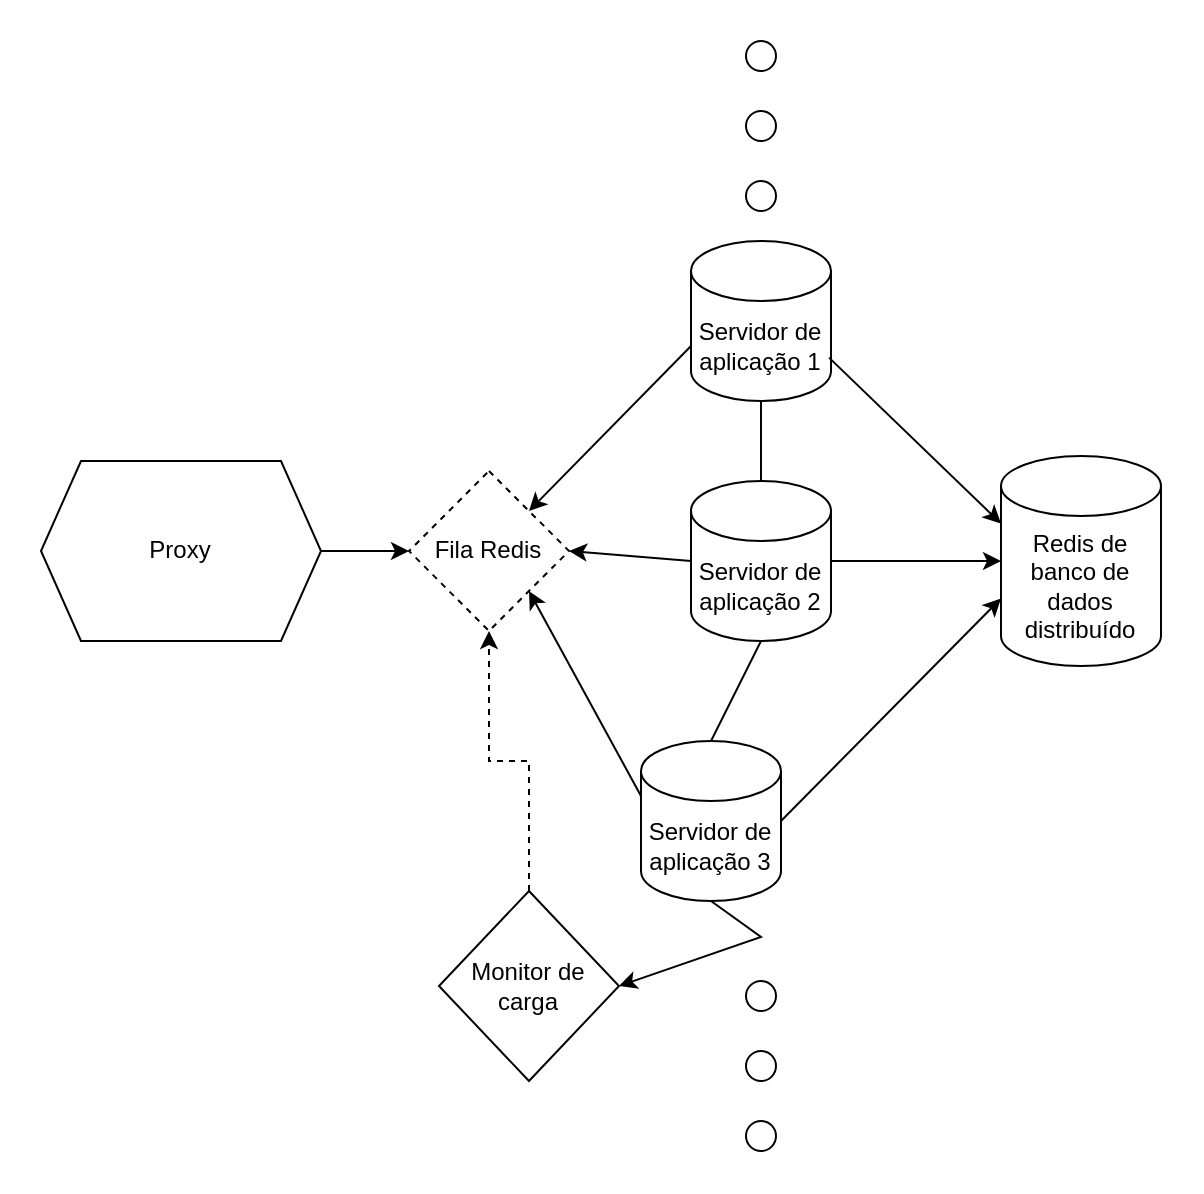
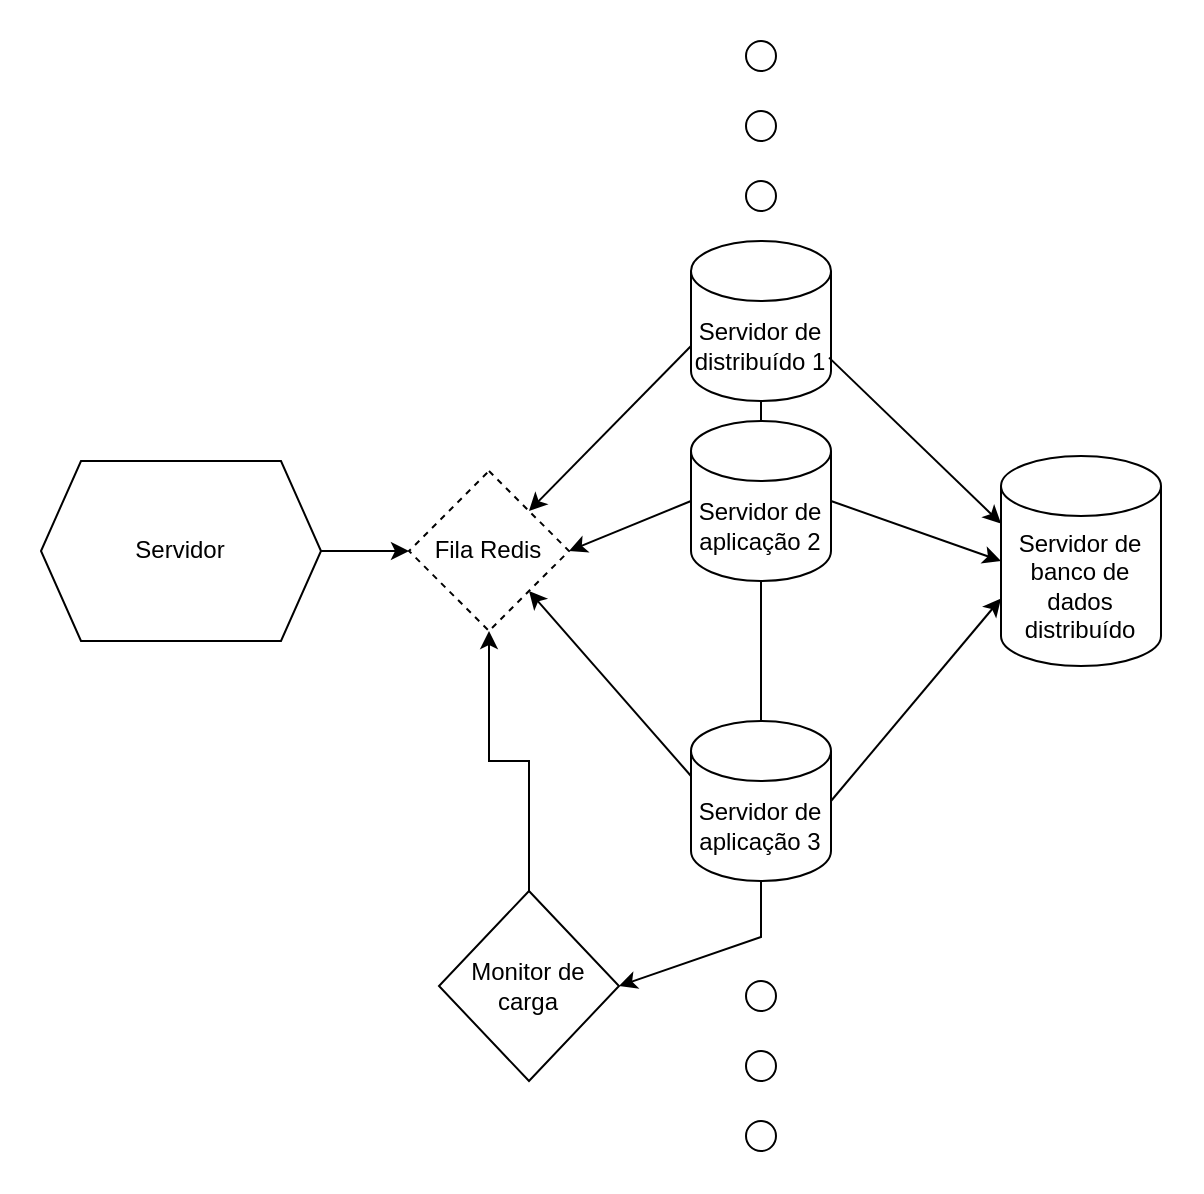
- <mxCell id="3" value="Servidor de aplicação 1" style="shape=cylinder3;whiteSpace=wrap;html=1;boundedLbl=1;backgroundOutline=1;size=15;" vertex="1" parent="1"><mxGeometry x="345" y="120" width="70" height="80" as="geometry" /></mxCell>
+ <mxCell id="3" value="Servidor de distribuído 1" style="shape=cylinder3;whiteSpace=wrap;html=1;boundedLbl=1;backgroundOutline=1;size=15;" vertex="1" parent="1"><mxGeometry x="345" y="120" width="70" height="80" as="geometry" /></mxCell>
- <mxCell id="2" value="Proxy" style="shape=hexagon;perimeter=hexagonPerimeter2;whiteSpace=wrap;html=1;fixedSize=1;" vertex="1" parent="1"><mxGeometry x="20" y="230" width="140" height="90" as="geometry" /></mxCell>
+ <mxCell id="2" value="Servidor" style="shape=hexagon;perimeter=hexagonPerimeter2;whiteSpace=wrap;html=1;fixedSize=1;" vertex="1" parent="1"><mxGeometry x="20" y="230" width="140" height="90" as="geometry" /></mxCell>
- <mxCell id="4" value="Servidor de aplicação 2" style="shape=cylinder3;whiteSpace=wrap;html=1;boundedLbl=1;backgroundOutline=1;size=15;" vertex="1" parent="1"><mxGeometry x="345" y="240" width="70" height="80" as="geometry" /></mxCell>
+ <mxCell id="4" value="Servidor de aplicação 2" style="shape=cylinder3;whiteSpace=wrap;html=1;boundedLbl=1;backgroundOutline=1;size=15;" vertex="1" parent="1"><mxGeometry x="345" y="210" width="70" height="80" as="geometry" /></mxCell>
- <mxCell id="17" value="Redis de banco de dados distribuído" style="shape=cylinder3;whiteSpace=wrap;html=1;boundedLbl=1;backgroundOutline=1;size=15;" vertex="1" parent="1"><mxGeometry x="500" y="227.5" width="80" height="105" as="geometry" /></mxCell>
+ <mxCell id="17" value="Servidor de banco de dados distribuído" style="shape=cylinder3;whiteSpace=wrap;html=1;boundedLbl=1;backgroundOutline=1;size=15;" vertex="1" parent="1"><mxGeometry x="500" y="227.5" width="80" height="105" as="geometry" /></mxCell>
- <mxCell id="23" style="edgeStyle=orthogonalEdgeStyle;rounded=0;orthogonalLoop=1;jettySize=auto;html=1;entryX=0.5;entryY=1;entryDx=0;entryDy=0;dashed=1;" edge="1" parent="1" source="24" target="18"><mxGeometry relative="1" as="geometry" /></mxCell>
+ <mxCell id="23" style="edgeStyle=orthogonalEdgeStyle;rounded=0;orthogonalLoop=1;jettySize=auto;html=1;entryX=0.5;entryY=1;entryDx=0;entryDy=0;" edge="1" parent="1" source="24" target="18"><mxGeometry relative="1" as="geometry" /></mxCell>
- <mxCell id="5" value="Servidor de aplicação 3" style="shape=cylinder3;whiteSpace=wrap;html=1;boundedLbl=1;backgroundOutline=1;size=15;" vertex="1" parent="1"><mxGeometry x="320" y="370" width="70" height="80" as="geometry" /></mxCell>
+ <mxCell id="5" value="Servidor de aplicação 3" style="shape=cylinder3;whiteSpace=wrap;html=1;boundedLbl=1;backgroundOutline=1;size=15;" vertex="1" parent="1"><mxGeometry x="345" y="360" width="70" height="80" as="geometry" /></mxCell>
